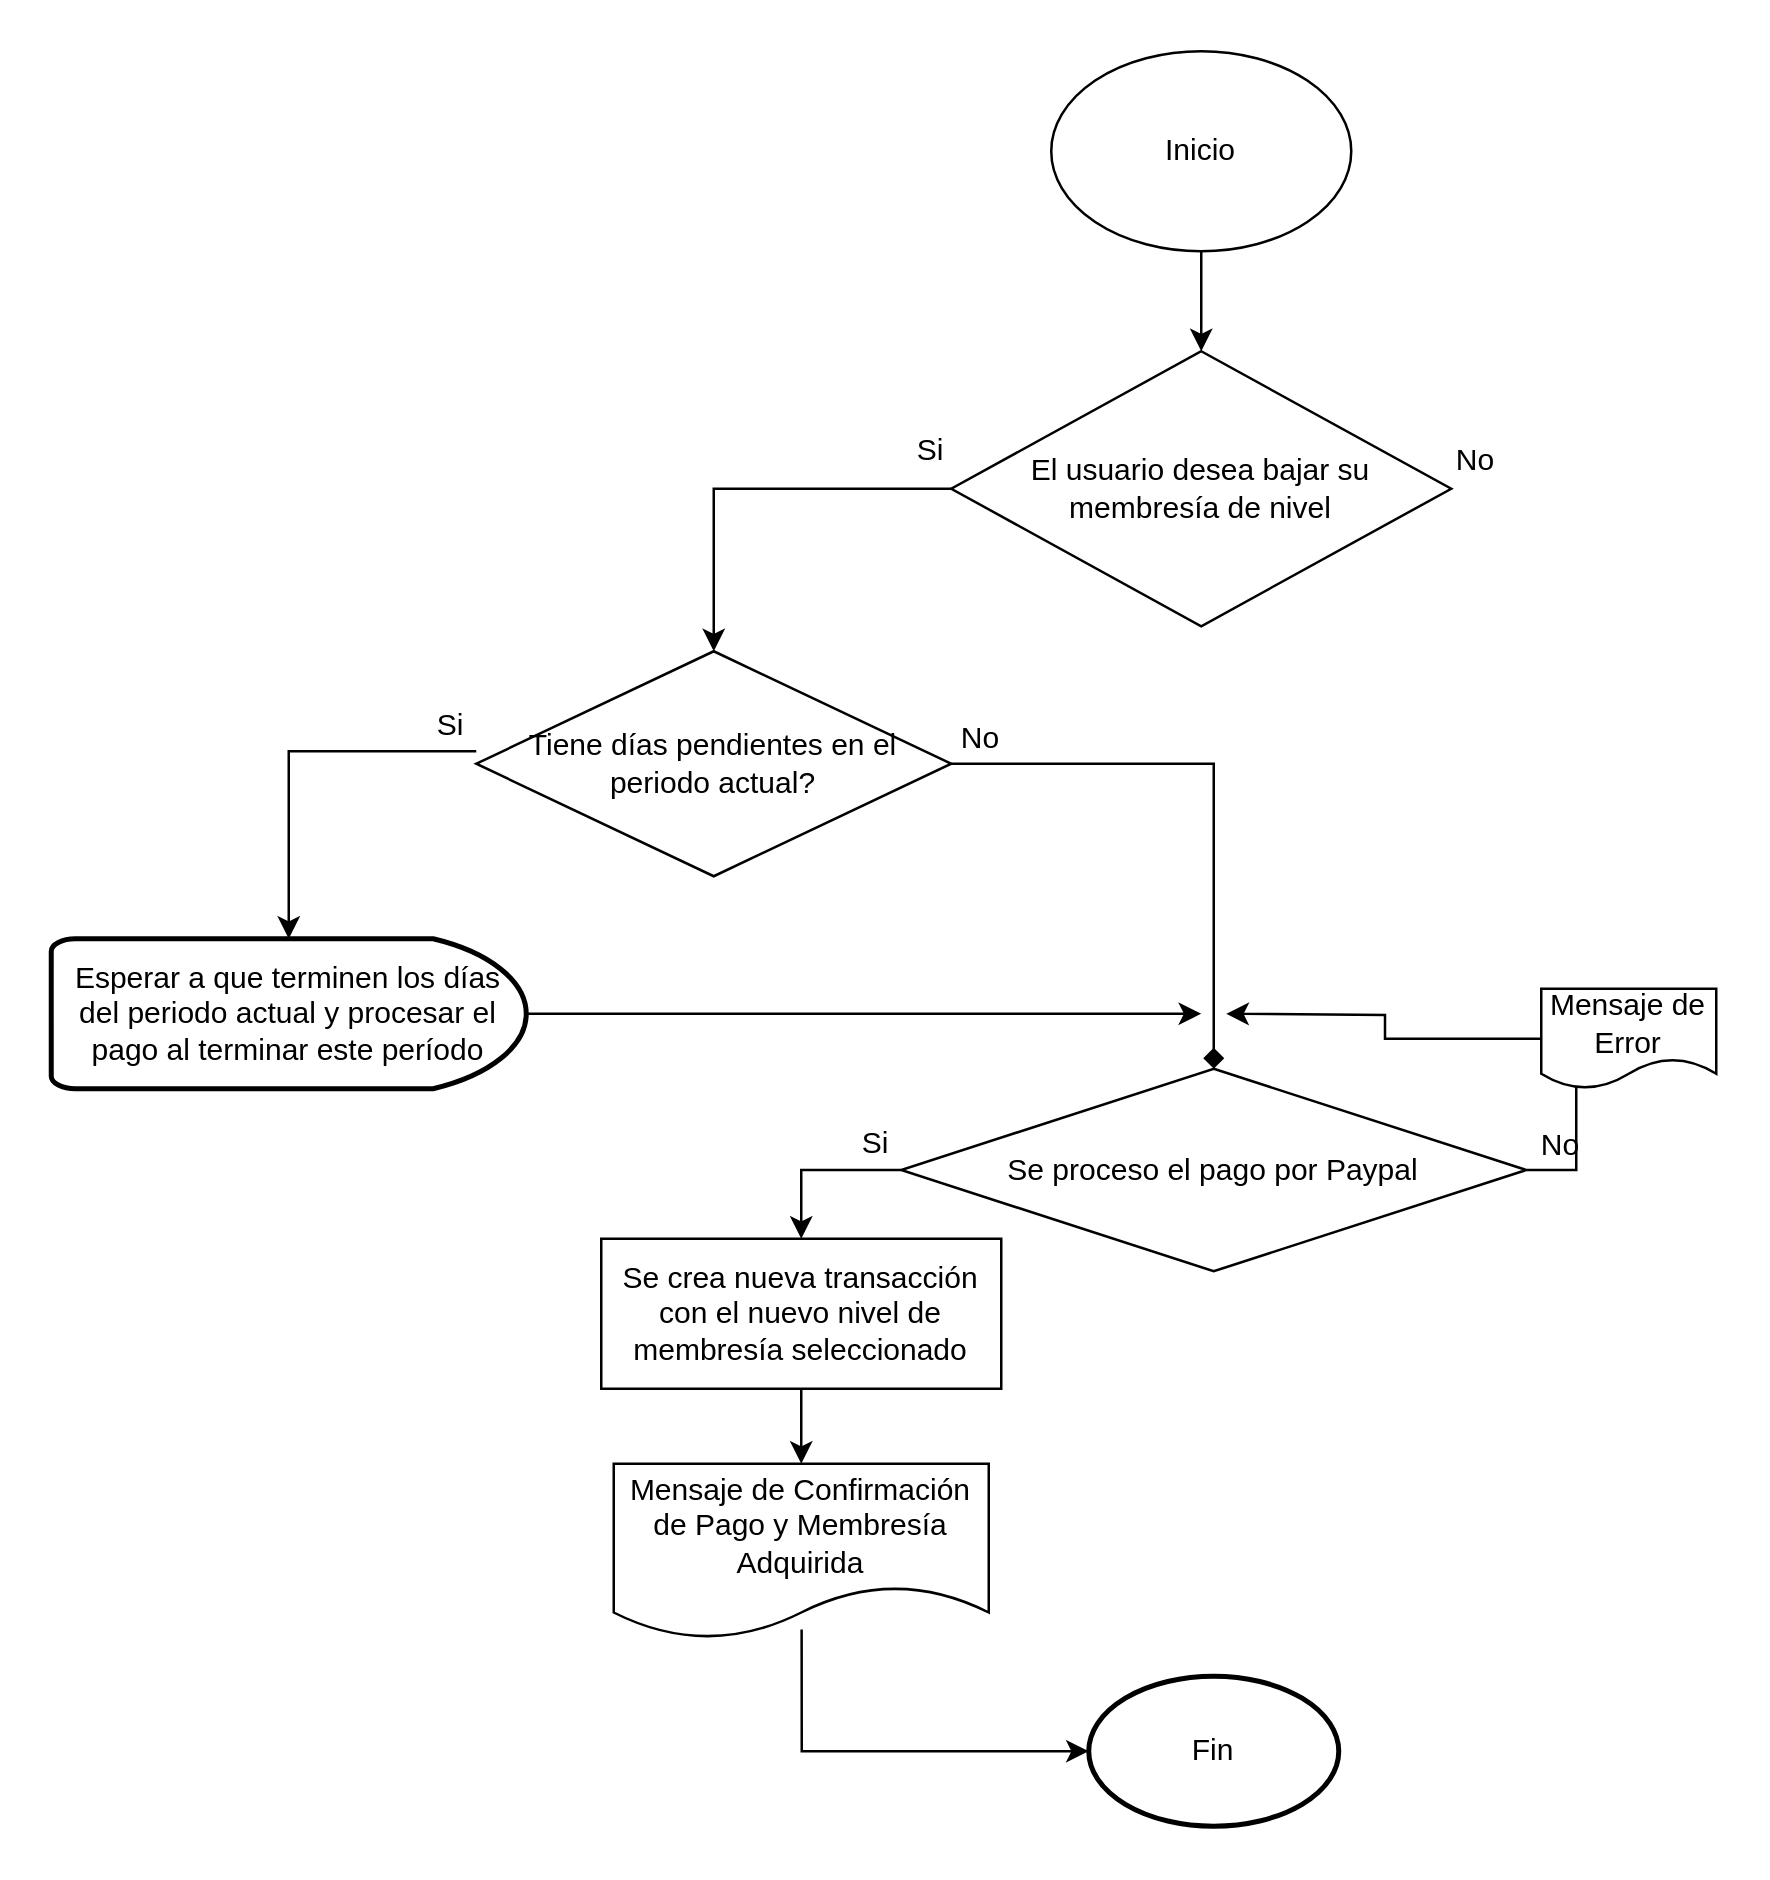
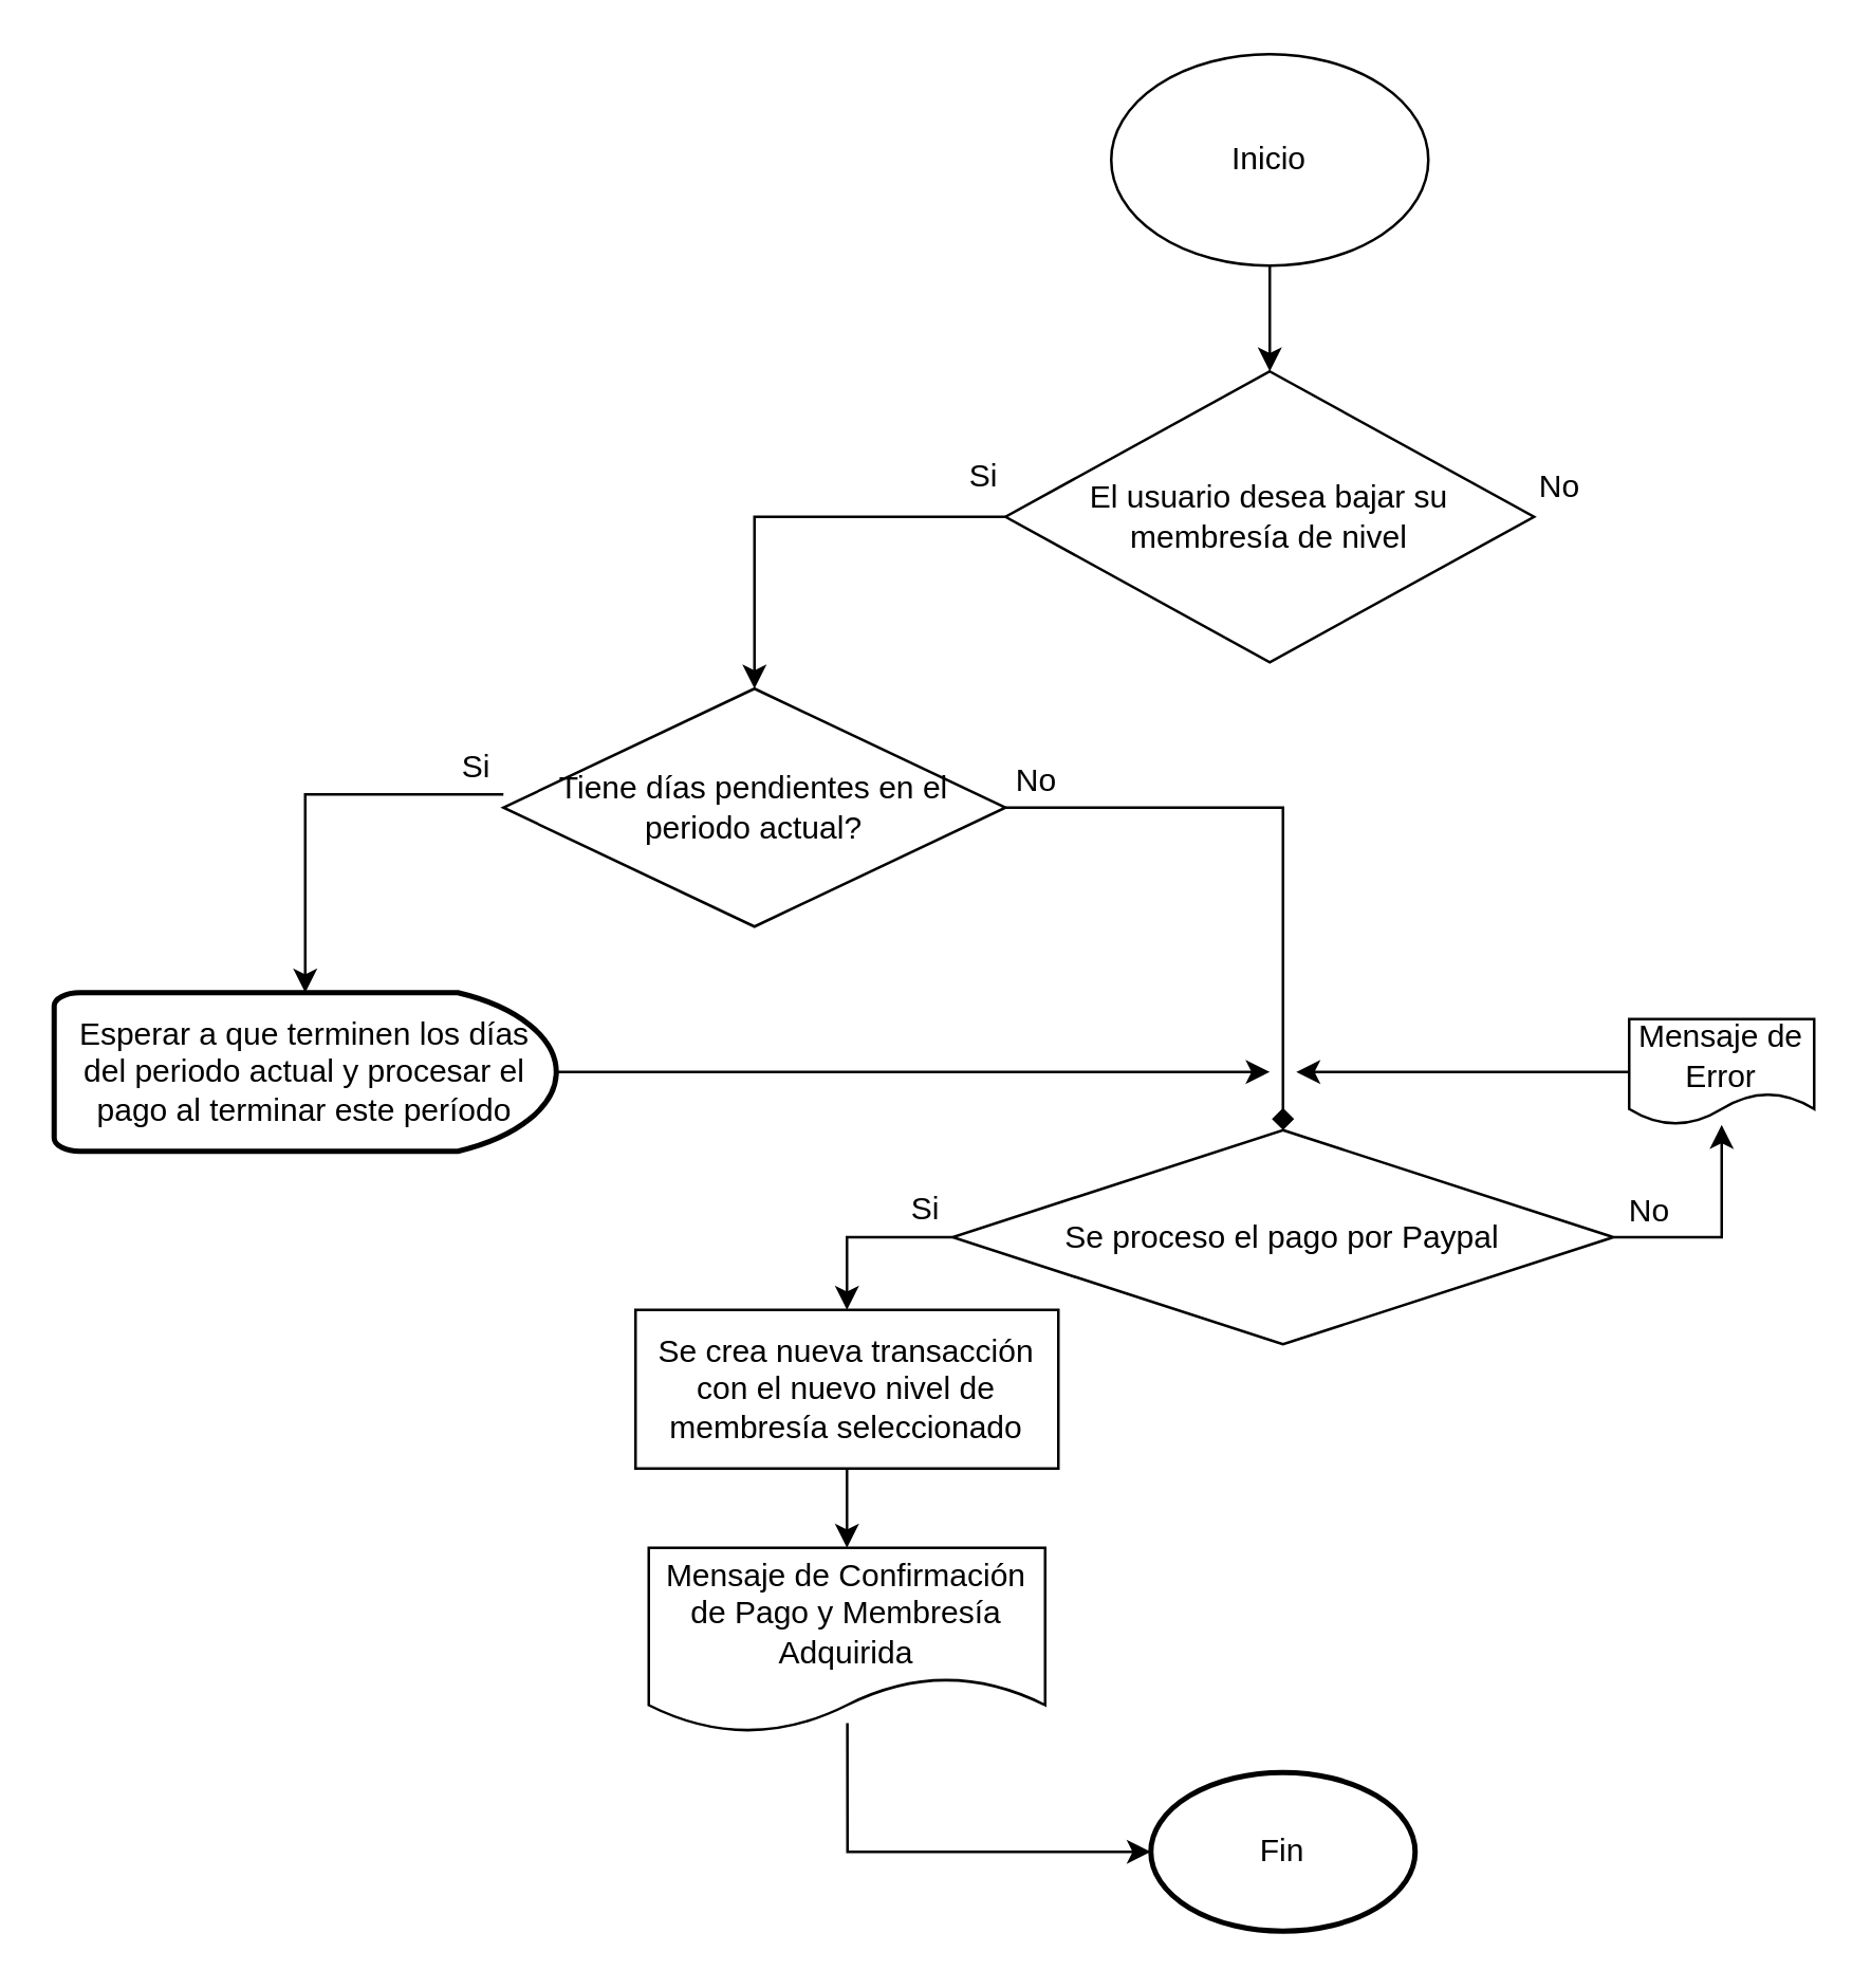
- <mxCell id="13" value="Mensaje de Error" style="shape=document;whiteSpace=wrap;html=1;boundedLbl=1;" vertex="1" parent="1"><mxGeometry x="616" y="395" width="70" height="40" as="geometry" /></mxCell>
+ <mxCell id="13" value="Mensaje de Error" style="shape=document;whiteSpace=wrap;html=1;boundedLbl=1;" vertex="1" parent="1"><mxGeometry x="616" y="385" width="70" height="40" as="geometry" /></mxCell>
